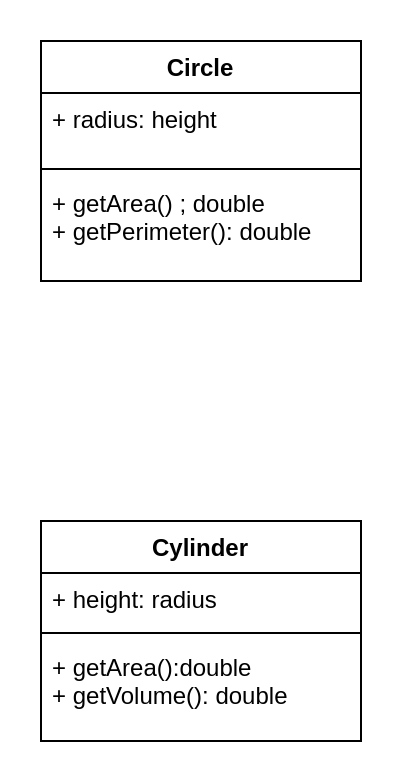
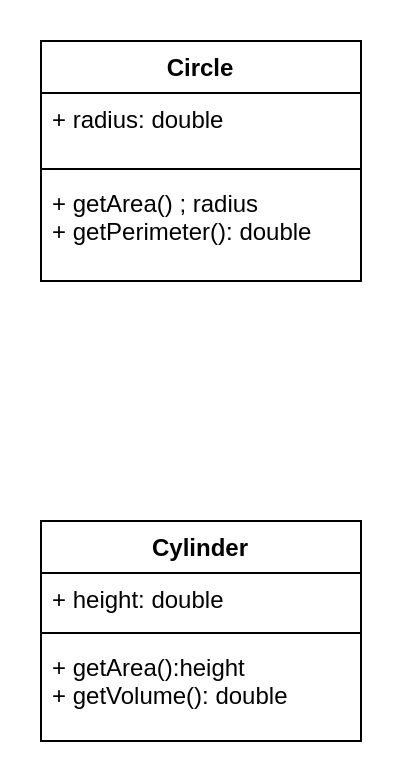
- <mxCell id="3" value="+ radius: height" style="text;strokeColor=none;fillColor=none;align=left;verticalAlign=top;spacingLeft=4;spacingRight=4;overflow=hidden;rotatable=0;points=[[0,0.5],[1,0.5]];portConstraint=eastwest;" vertex="1" parent="2"><mxGeometry y="26" width="160" height="34" as="geometry" /></mxCell>
+ <mxCell id="3" value="+ radius: double" style="text;strokeColor=none;fillColor=none;align=left;verticalAlign=top;spacingLeft=4;spacingRight=4;overflow=hidden;rotatable=0;points=[[0,0.5],[1,0.5]];portConstraint=eastwest;" vertex="1" parent="2"><mxGeometry y="26" width="160" height="34" as="geometry" /></mxCell>
- <mxCell id="5" value="+ getArea() ; double&#10;+ getPerimeter(): double" style="text;strokeColor=none;fillColor=none;align=left;verticalAlign=top;spacingLeft=4;spacingRight=4;overflow=hidden;rotatable=0;points=[[0,0.5],[1,0.5]];portConstraint=eastwest;" vertex="1" parent="2"><mxGeometry y="68" width="160" height="52" as="geometry" /></mxCell>
+ <mxCell id="5" value="+ getArea() ; radius&#10;+ getPerimeter(): double" style="text;strokeColor=none;fillColor=none;align=left;verticalAlign=top;spacingLeft=4;spacingRight=4;overflow=hidden;rotatable=0;points=[[0,0.5],[1,0.5]];portConstraint=eastwest;" vertex="1" parent="2"><mxGeometry y="68" width="160" height="52" as="geometry" /></mxCell>
- <mxCell id="7" value="+ height: radius " style="text;strokeColor=none;fillColor=none;align=left;verticalAlign=top;spacingLeft=4;spacingRight=4;overflow=hidden;rotatable=0;points=[[0,0.5],[1,0.5]];portConstraint=eastwest;" vertex="1" parent="6"><mxGeometry y="26" width="160" height="26" as="geometry" /></mxCell>
+ <mxCell id="7" value="+ height: double " style="text;strokeColor=none;fillColor=none;align=left;verticalAlign=top;spacingLeft=4;spacingRight=4;overflow=hidden;rotatable=0;points=[[0,0.5],[1,0.5]];portConstraint=eastwest;" vertex="1" parent="6"><mxGeometry y="26" width="160" height="26" as="geometry" /></mxCell>
- <mxCell id="9" value="+ getArea():double&#10;+ getVolume(): double" style="text;strokeColor=none;fillColor=none;align=left;verticalAlign=top;spacingLeft=4;spacingRight=4;overflow=hidden;rotatable=0;points=[[0,0.5],[1,0.5]];portConstraint=eastwest;" vertex="1" parent="6"><mxGeometry y="60" width="160" height="50" as="geometry" /></mxCell>
+ <mxCell id="9" value="+ getArea():height&#10;+ getVolume(): double" style="text;strokeColor=none;fillColor=none;align=left;verticalAlign=top;spacingLeft=4;spacingRight=4;overflow=hidden;rotatable=0;points=[[0,0.5],[1,0.5]];portConstraint=eastwest;" vertex="1" parent="6"><mxGeometry y="60" width="160" height="50" as="geometry" /></mxCell>
